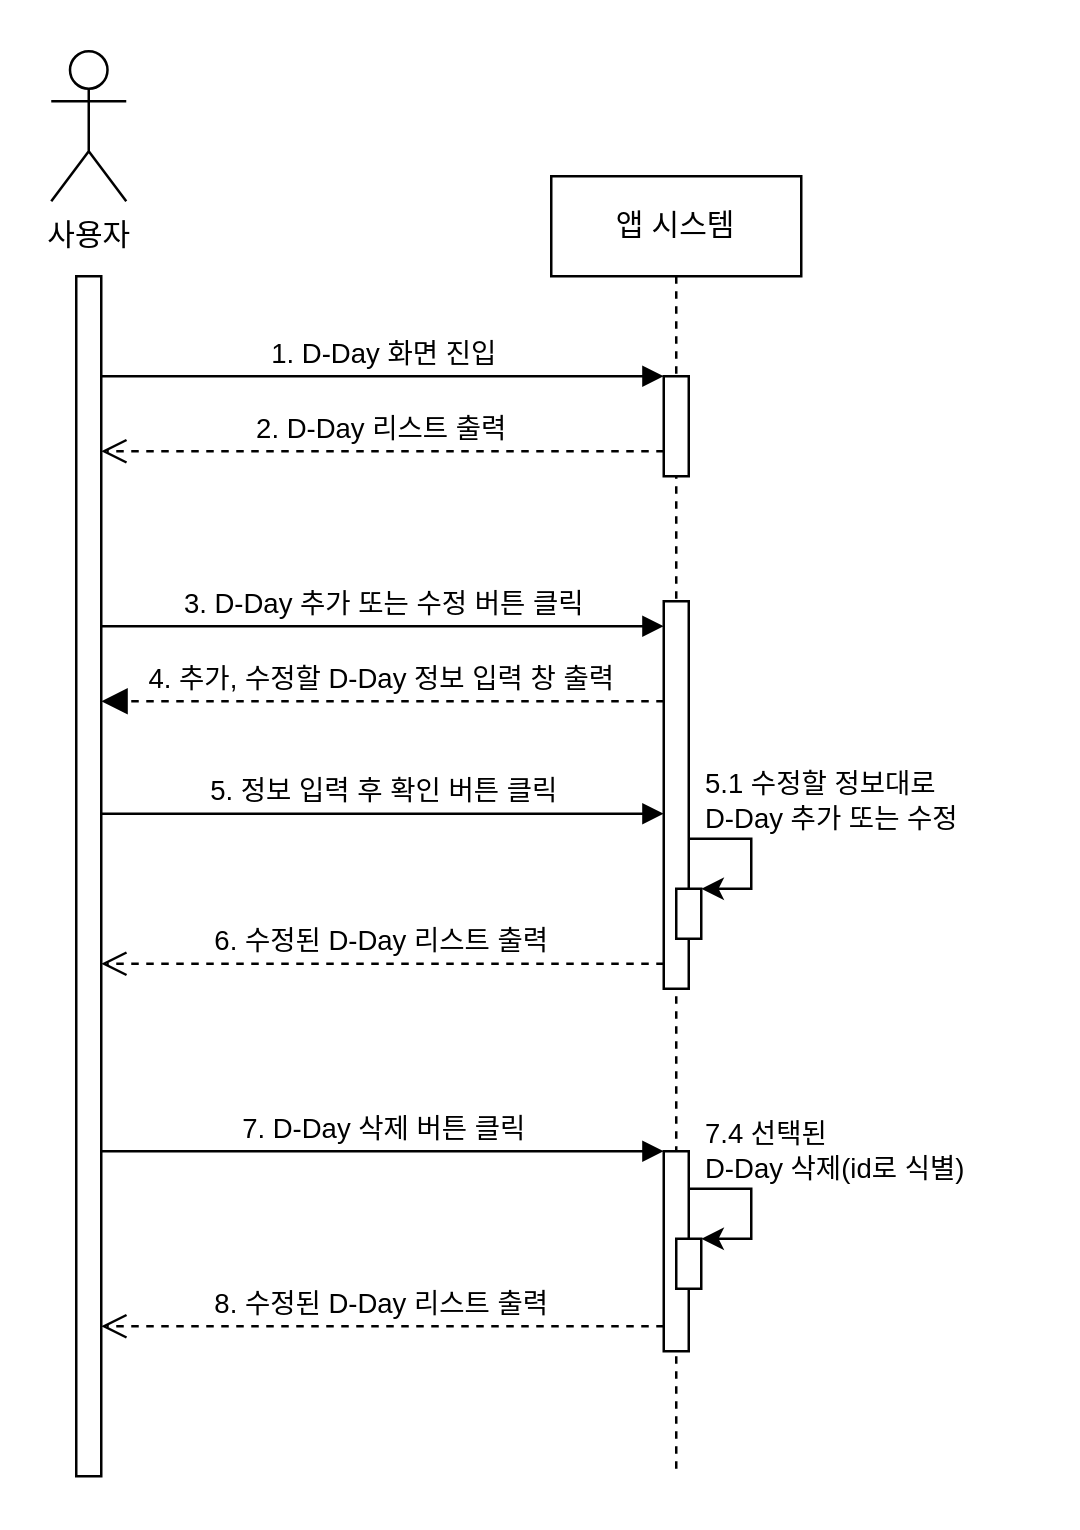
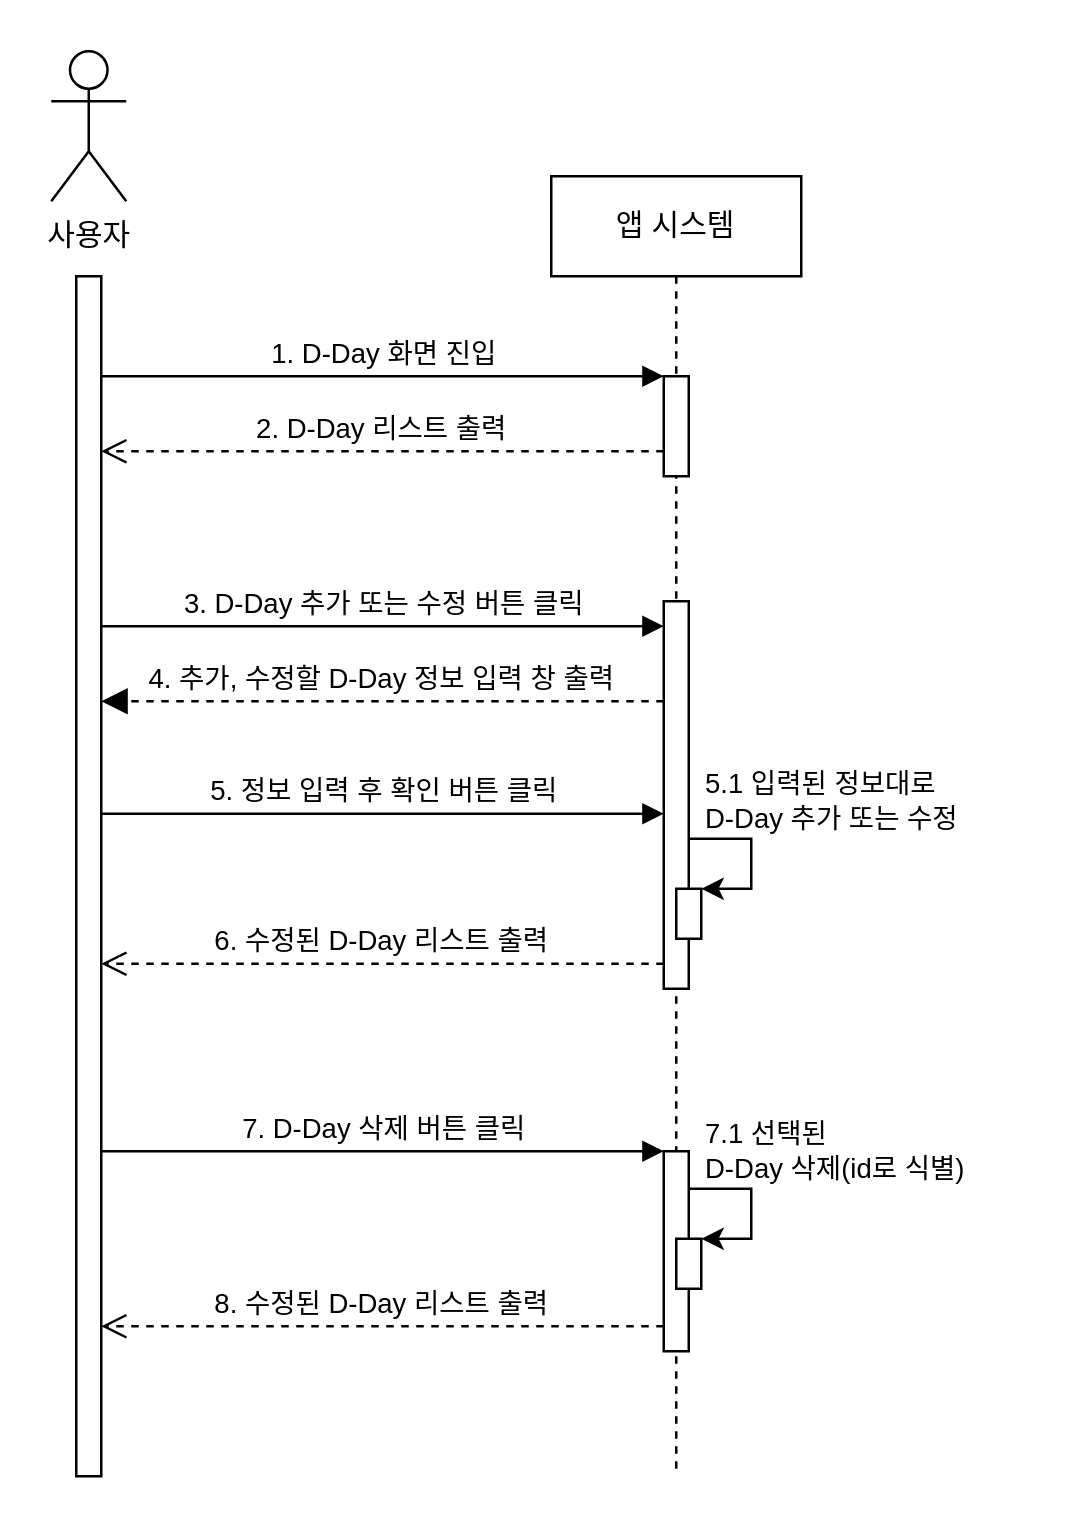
- <mxCell id="13" value="5.1 수정할 정보대로&lt;div&gt;D-Day&amp;nbsp;&lt;span style=&quot;background-color: transparent; color: light-dark(rgb(0, 0, 0), rgb(255, 255, 255));&quot;&gt;추가 또는 수정&lt;/span&gt;&lt;/div&gt;" style="text;html=1;align=left;verticalAlign=middle;resizable=0;points=[];autosize=1;strokeColor=none;fillColor=none;fontSize=11;" parent="1" vertex="1"><mxGeometry x="280" y="300" width="120" height="40" as="geometry" /></mxCell>
+ <mxCell id="13" value="5.1 입력된 정보대로&lt;div&gt;D-Day&amp;nbsp;&lt;span style=&quot;background-color: transparent; color: light-dark(rgb(0, 0, 0), rgb(255, 255, 255));&quot;&gt;추가 또는 수정&lt;/span&gt;&lt;/div&gt;" style="text;html=1;align=left;verticalAlign=middle;resizable=0;points=[];autosize=1;strokeColor=none;fillColor=none;fontSize=11;" parent="1" vertex="1"><mxGeometry x="280" y="300" width="120" height="40" as="geometry" /></mxCell>
- <mxCell id="21" value="7.4 선택된&lt;div&gt;D-Day 삭제(id로 식별)&lt;/div&gt;" style="text;html=1;align=left;verticalAlign=middle;resizable=0;points=[];autosize=1;strokeColor=none;fillColor=none;fontSize=11;" parent="1" vertex="1"><mxGeometry x="280" y="440" width="130" height="40" as="geometry" /></mxCell>
+ <mxCell id="21" value="7.1 선택된&lt;div&gt;D-Day 삭제(id로 식별)&lt;/div&gt;" style="text;html=1;align=left;verticalAlign=middle;resizable=0;points=[];autosize=1;strokeColor=none;fillColor=none;fontSize=11;" parent="1" vertex="1"><mxGeometry x="280" y="440" width="130" height="40" as="geometry" /></mxCell>
